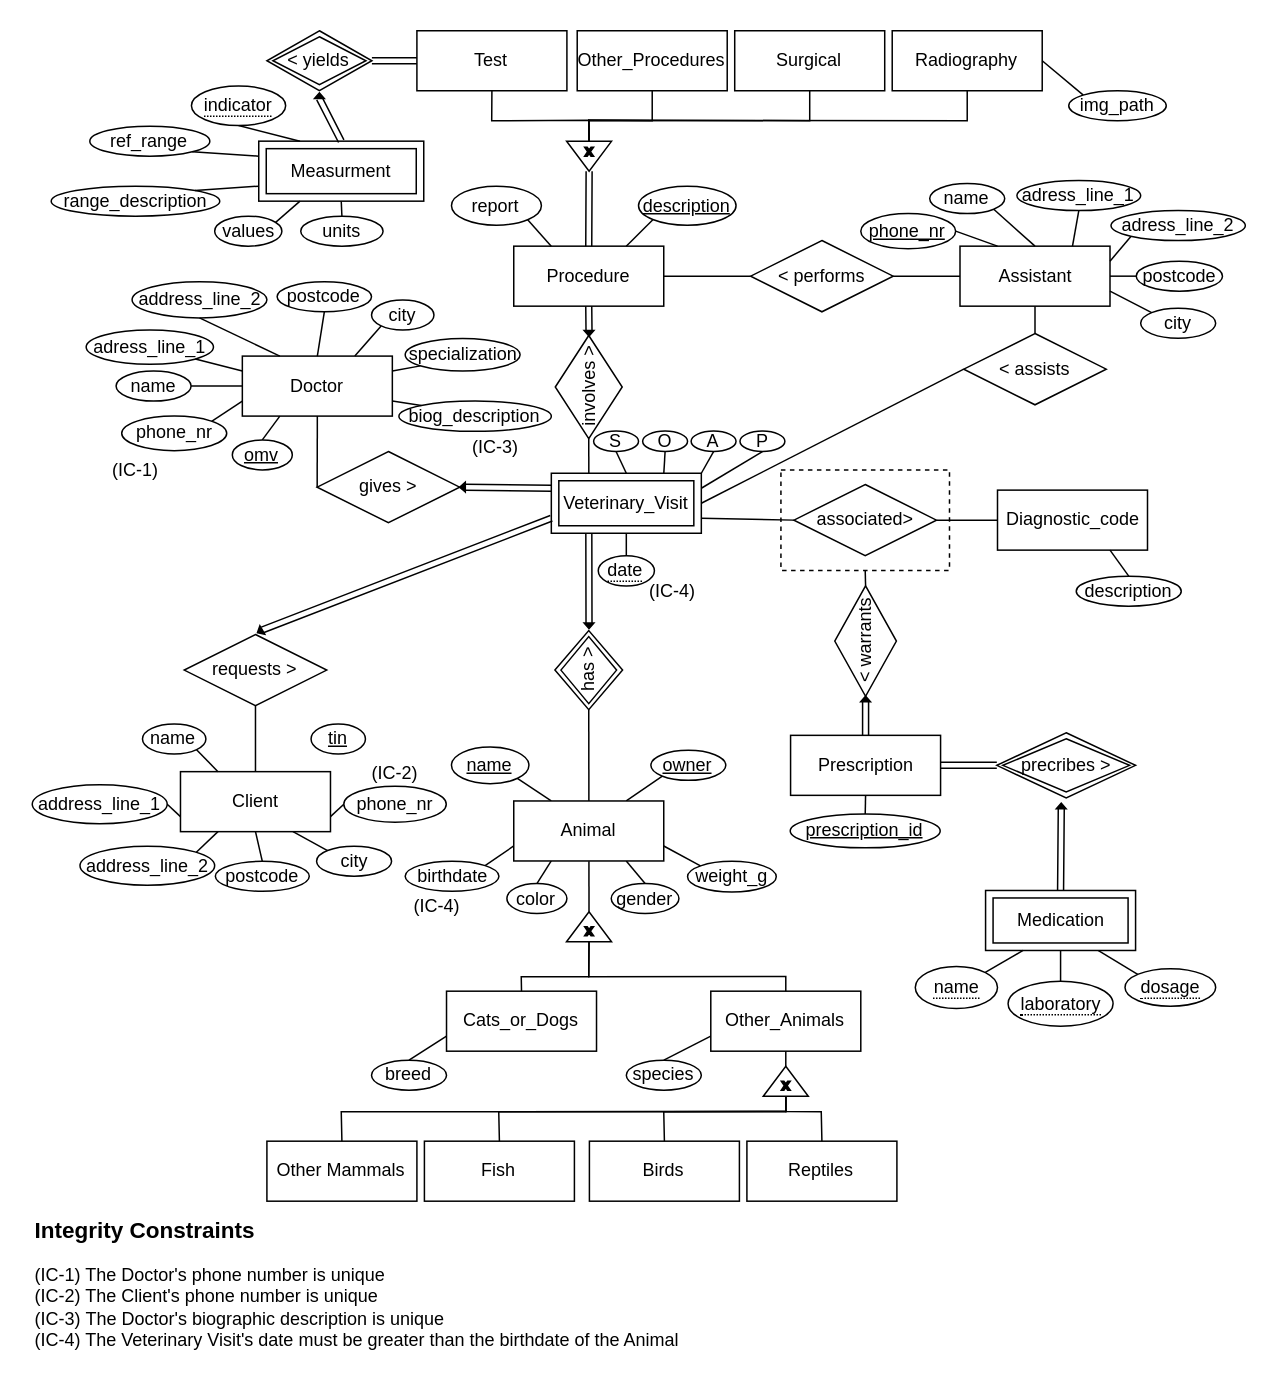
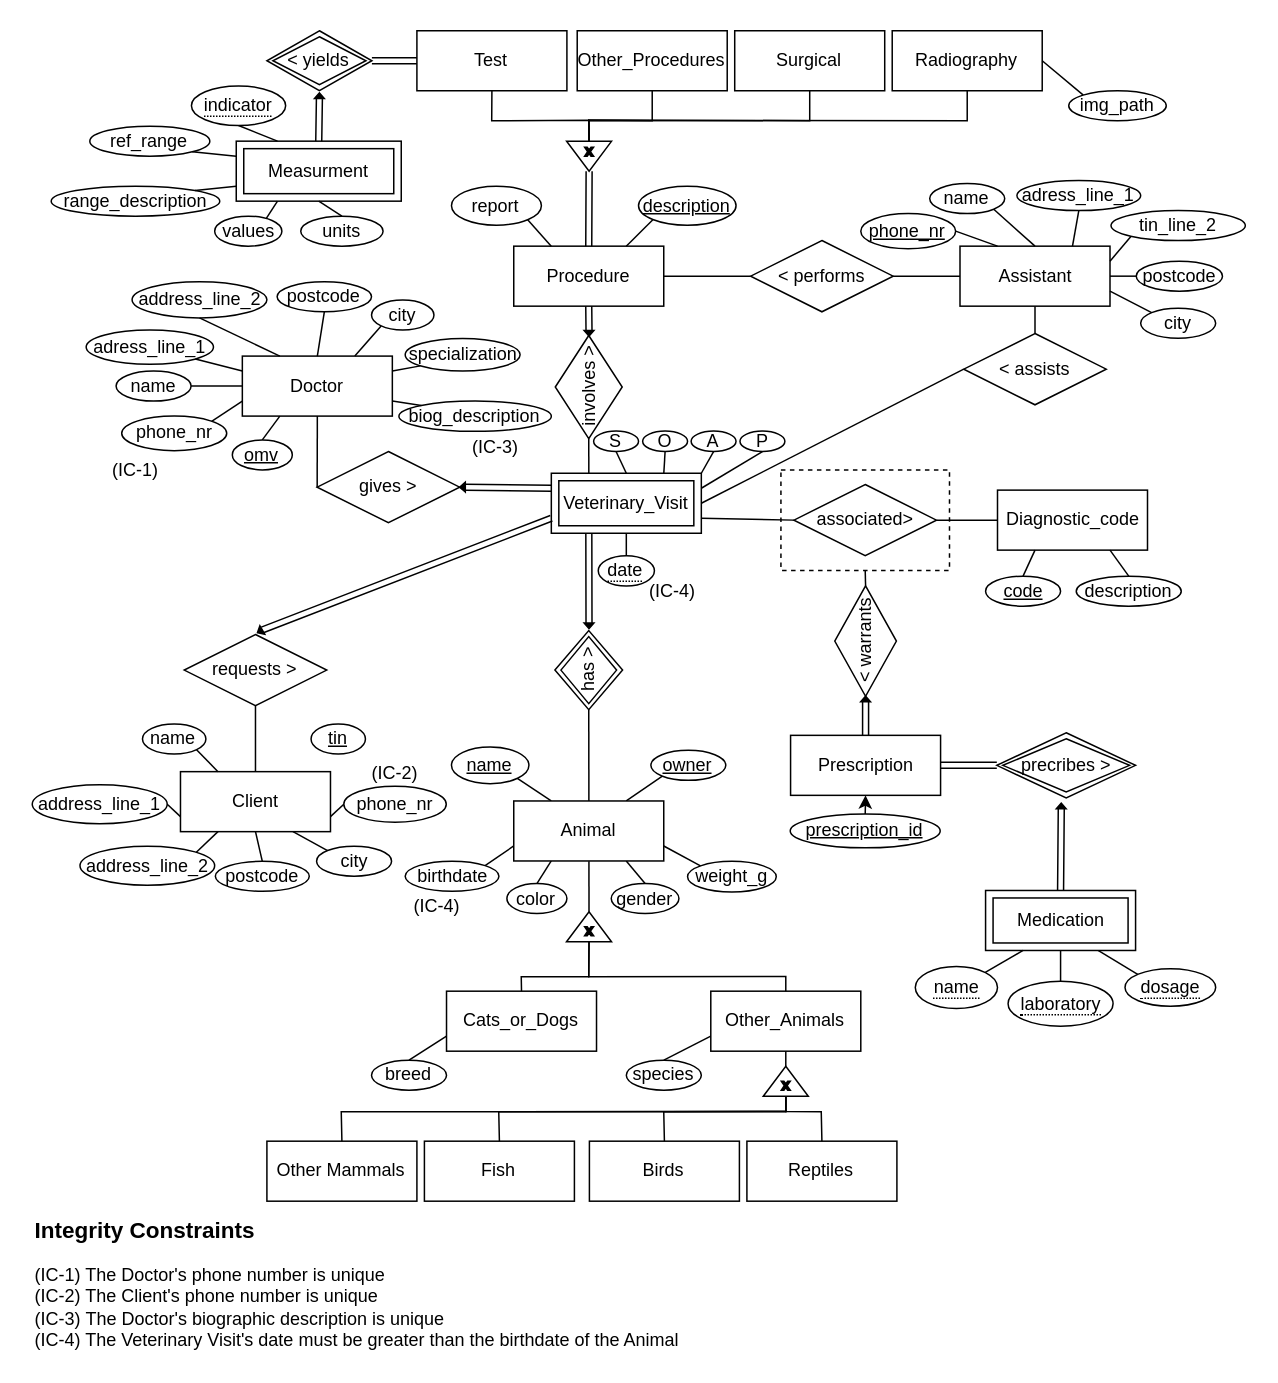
- <mxCell id="86" value="Measurment" style="shape=ext;margin=3;double=1;whiteSpace=wrap;html=1;align=center;" parent="1" vertex="1"><mxGeometry x="172" y="93.61" width="110" height="40" as="geometry" /></mxCell>
+ <mxCell id="86" value="Measurment" style="shape=ext;margin=3;double=1;whiteSpace=wrap;html=1;align=center;" parent="1" vertex="1"><mxGeometry x="157" y="93.61" width="110" height="40" as="geometry" /></mxCell>
- <mxCell id="135" value="adress_line_2" style="ellipse;whiteSpace=wrap;html=1;align=center;" parent="1" vertex="1"><mxGeometry x="740.18" y="139.86" width="89.55" height="20" as="geometry" /></mxCell>
+ <mxCell id="135" value="tin_line_2" style="ellipse;whiteSpace=wrap;html=1;align=center;" parent="1" vertex="1"><mxGeometry x="740.18" y="139.86" width="89.55" height="20" as="geometry" /></mxCell>
+ <mxCell id="46" value="" style="endArrow=none;html=1;rounded=0;exitX=0.5;exitY=0;exitDx=0;exitDy=0;entryX=0.25;entryY=1;entryDx=0;entryDy=0;" parent="1" source="45" target="44" edge="1"><mxGeometry relative="1" as="geometry"><mxPoint x="884.5" y="281.92" as="sourcePoint" /><mxPoint x="1044.5" y="281.92" as="targetPoint" /></mxGeometry></mxCell>
+ <mxCell id="45" value="&lt;u&gt;code&lt;/u&gt;" style="ellipse;whiteSpace=wrap;html=1;align=center;" parent="1" vertex="1"><mxGeometry x="656.55" y="383.61" width="50" height="20" as="geometry" /></mxCell>
- <mxCell id="51" value="" style="endArrow=none;html=1;rounded=0;exitX=0.5;exitY=0;exitDx=0;exitDy=0;entryX=0.5;entryY=1;entryDx=0;entryDy=0;" parent="1" source="50" target="49" edge="1"><mxGeometry relative="1" as="geometry"><mxPoint x="913" y="405.78" as="sourcePoint" /><mxPoint x="973" y="415.78" as="targetPoint" /></mxGeometry></mxCell>
+ <mxCell id="51" value="" style="endArrow=classic;html=1;rounded=0;exitX=0.5;exitY=0;exitDx=0;exitDy=0;entryX=0.5;entryY=1;entryDx=0;entryDy=0;" parent="1" source="50" target="49" edge="1"><mxGeometry relative="1" as="geometry"><mxPoint x="913" y="405.78" as="sourcePoint" /><mxPoint x="973" y="415.78" as="targetPoint" /></mxGeometry></mxCell>
